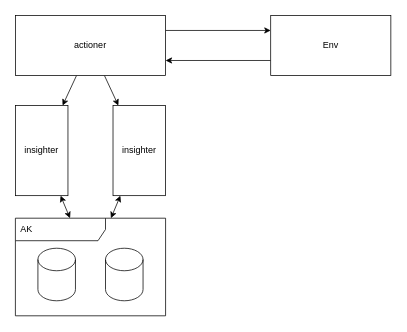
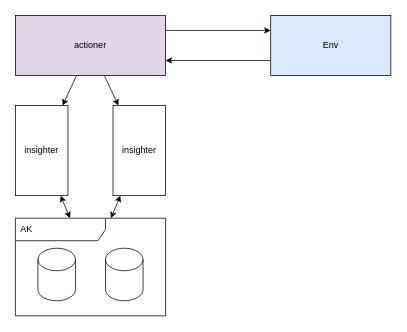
- <mxCell id="5" value="actioner" style="rounded=0;whiteSpace=wrap;html=1;" parent="1" vertex="1"><mxGeometry x="20" y="20" width="200" height="80" as="geometry" /></mxCell>
+ <mxCell id="5" value="actioner" style="rounded=0;whiteSpace=wrap;html=1;fillColor=#e1d5e7;" parent="1" vertex="1"><mxGeometry x="20" y="20" width="200" height="80" as="geometry" /></mxCell>
- <mxCell id="7" value="Env" style="rounded=0;whiteSpace=wrap;html=1;" parent="1" vertex="1"><mxGeometry x="360" y="20" width="160" height="80" as="geometry" /></mxCell>
+ <mxCell id="7" value="Env" style="rounded=0;whiteSpace=wrap;html=1;fillColor=#dae8fc;" parent="1" vertex="1"><mxGeometry x="360" y="20" width="160" height="80" as="geometry" /></mxCell>
